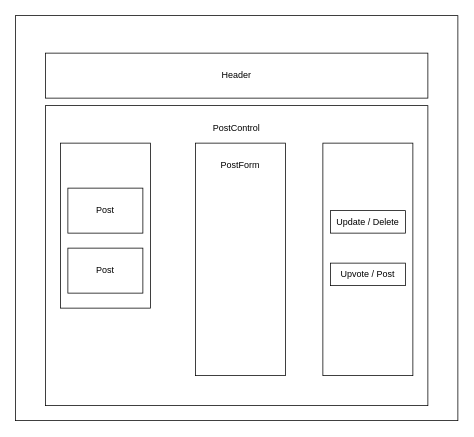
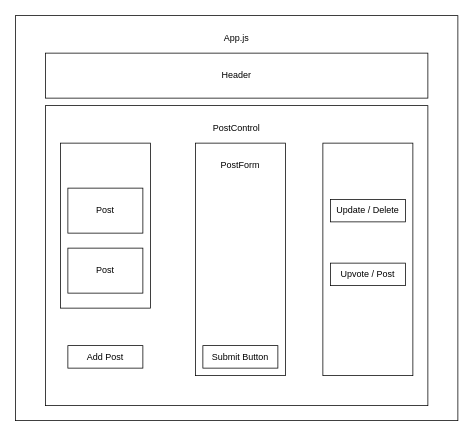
+ <mxCell id="3" value="App.js&lt;br&gt;" style="text;html=1;strokeColor=none;fillColor=none;align=center;verticalAlign=middle;whiteSpace=wrap;rounded=0;" vertex="1" parent="1"><mxGeometry x="295" y="40" width="40" height="20" as="geometry" /></mxCell>
- <mxCell id="15" value="Update / Delete" style="rounded=0;whiteSpace=wrap;html=1;" vertex="1" parent="1"><mxGeometry x="440" y="280" width="100" height="30" as="geometry" /></mxCell>
+ <mxCell id="15" value="Update / Delete" style="rounded=0;whiteSpace=wrap;html=1;" vertex="1" parent="1"><mxGeometry x="440" y="265" width="100" height="30" as="geometry" /></mxCell>
+ <mxCell id="13" value="Add Post" style="rounded=0;whiteSpace=wrap;html=1;" vertex="1" parent="1"><mxGeometry x="90" y="460" width="100" height="30" as="geometry" /></mxCell>
+ <mxCell id="14" value="Submit Button" style="rounded=0;whiteSpace=wrap;html=1;" vertex="1" parent="1"><mxGeometry x="270" y="460" width="100" height="30" as="geometry" /></mxCell>
